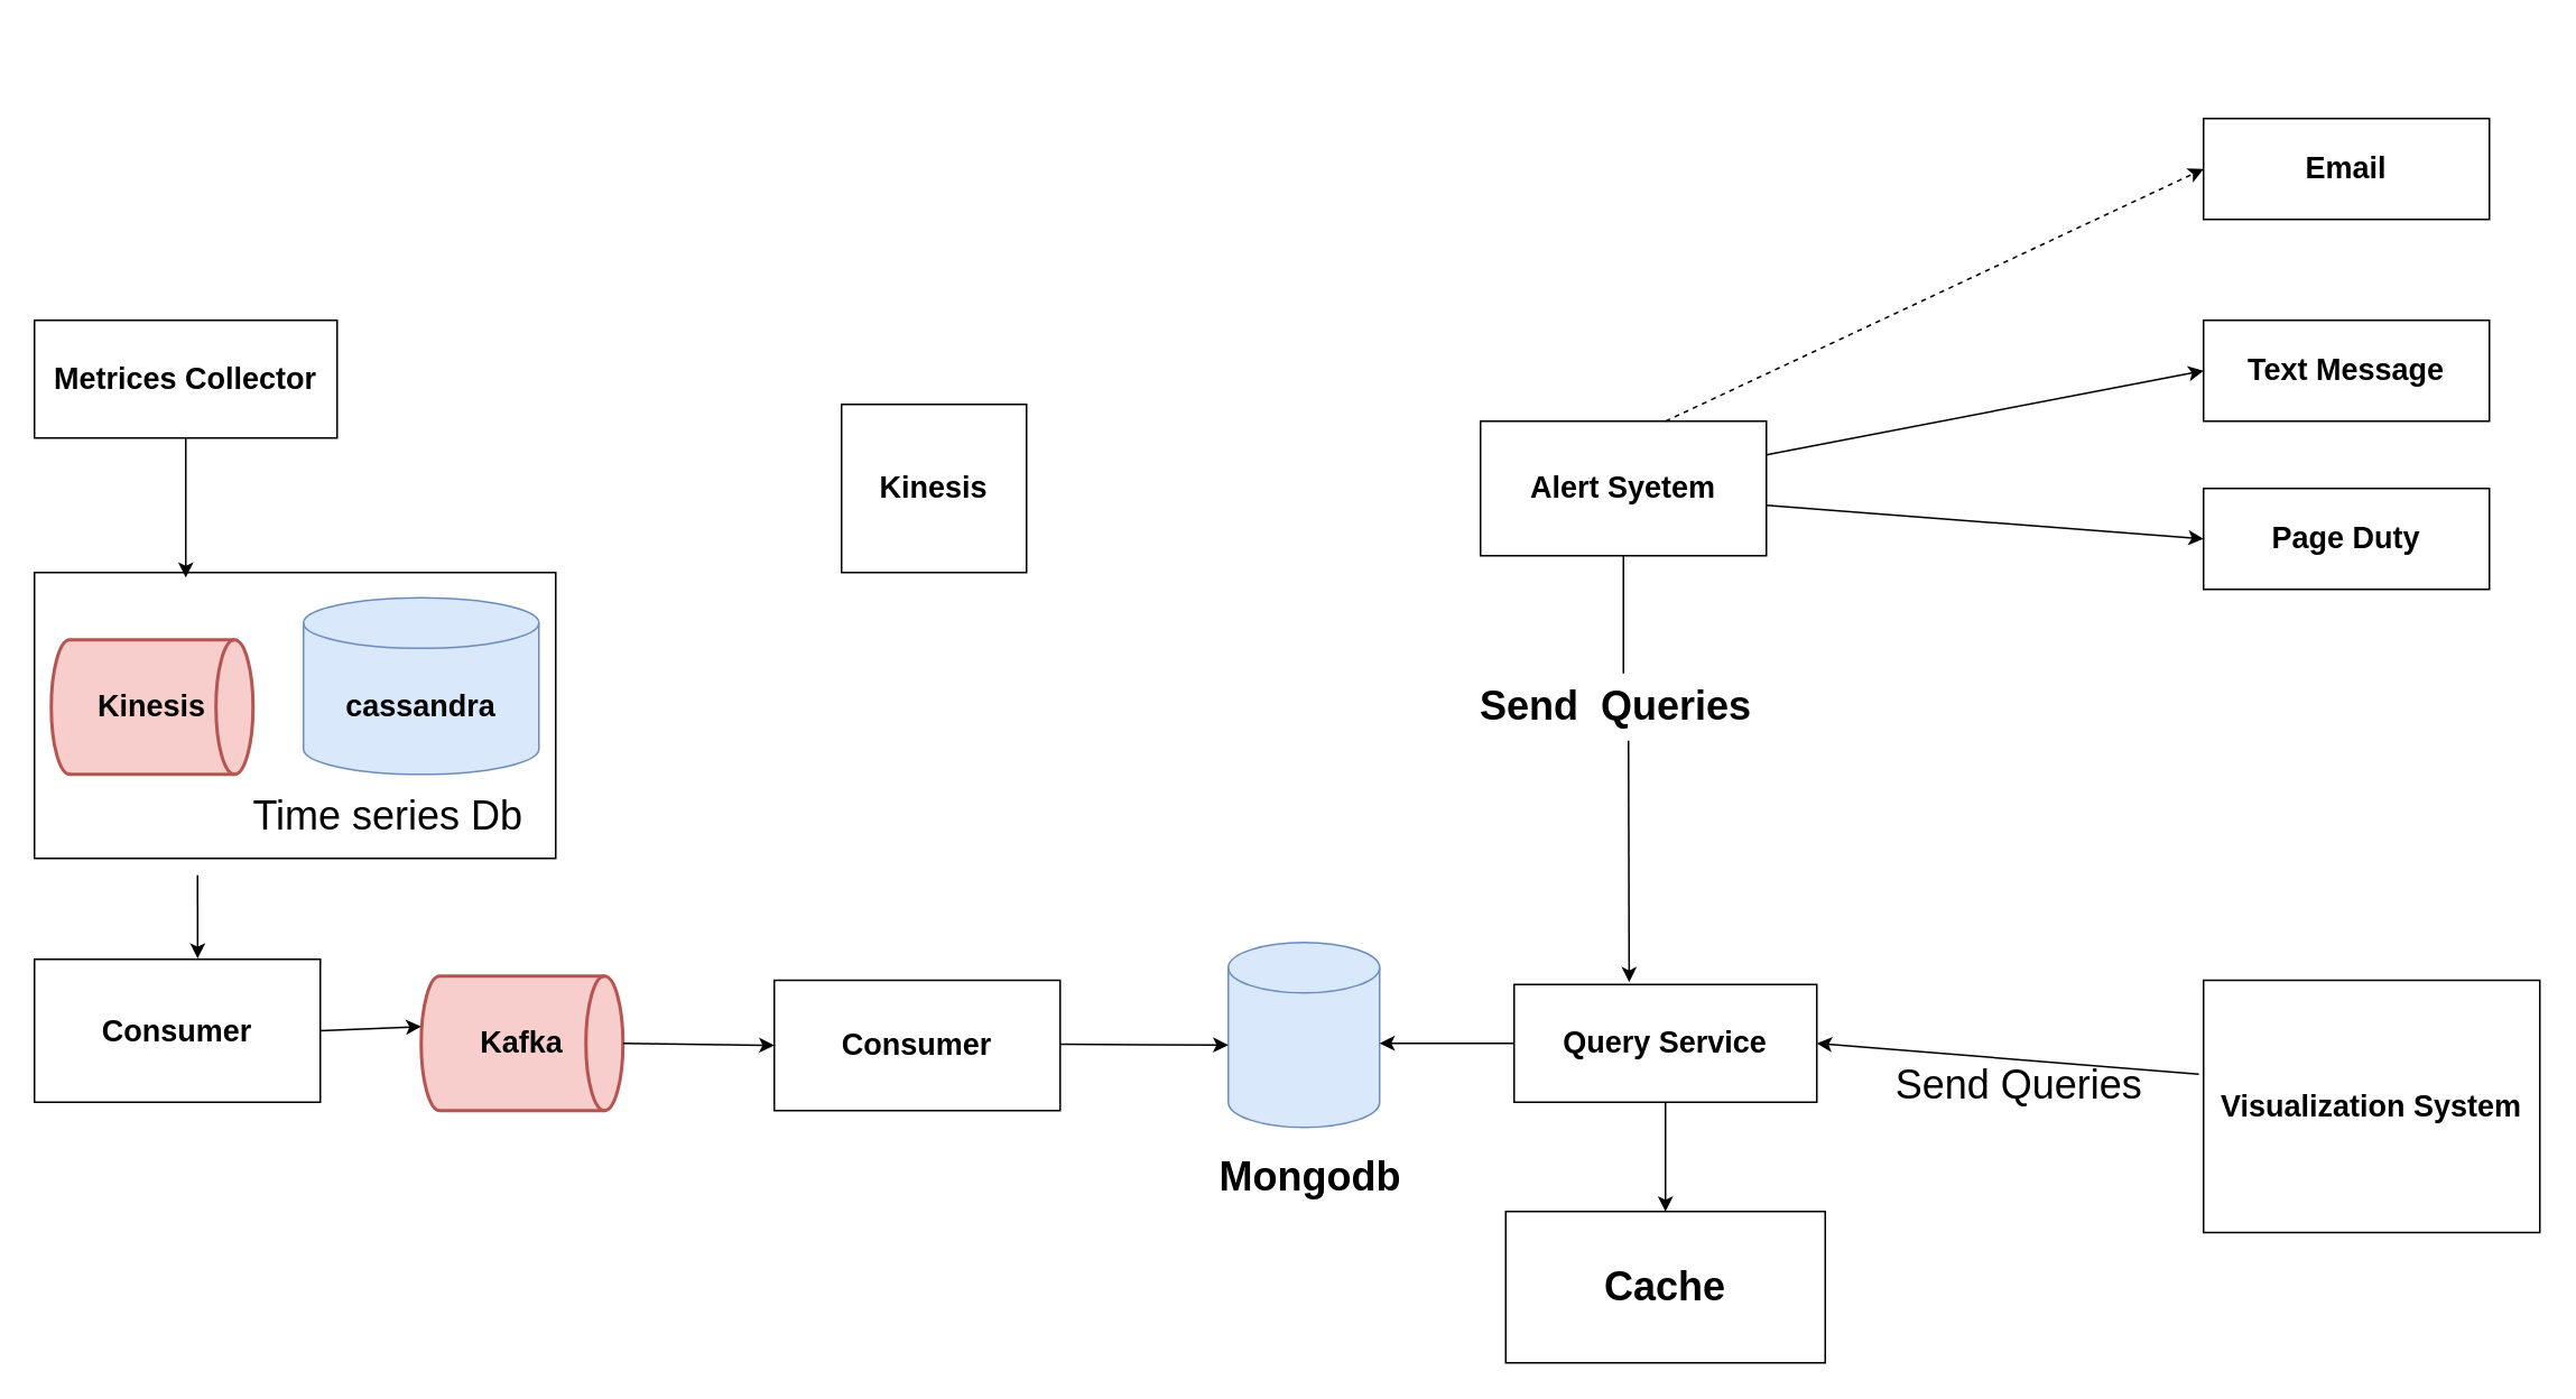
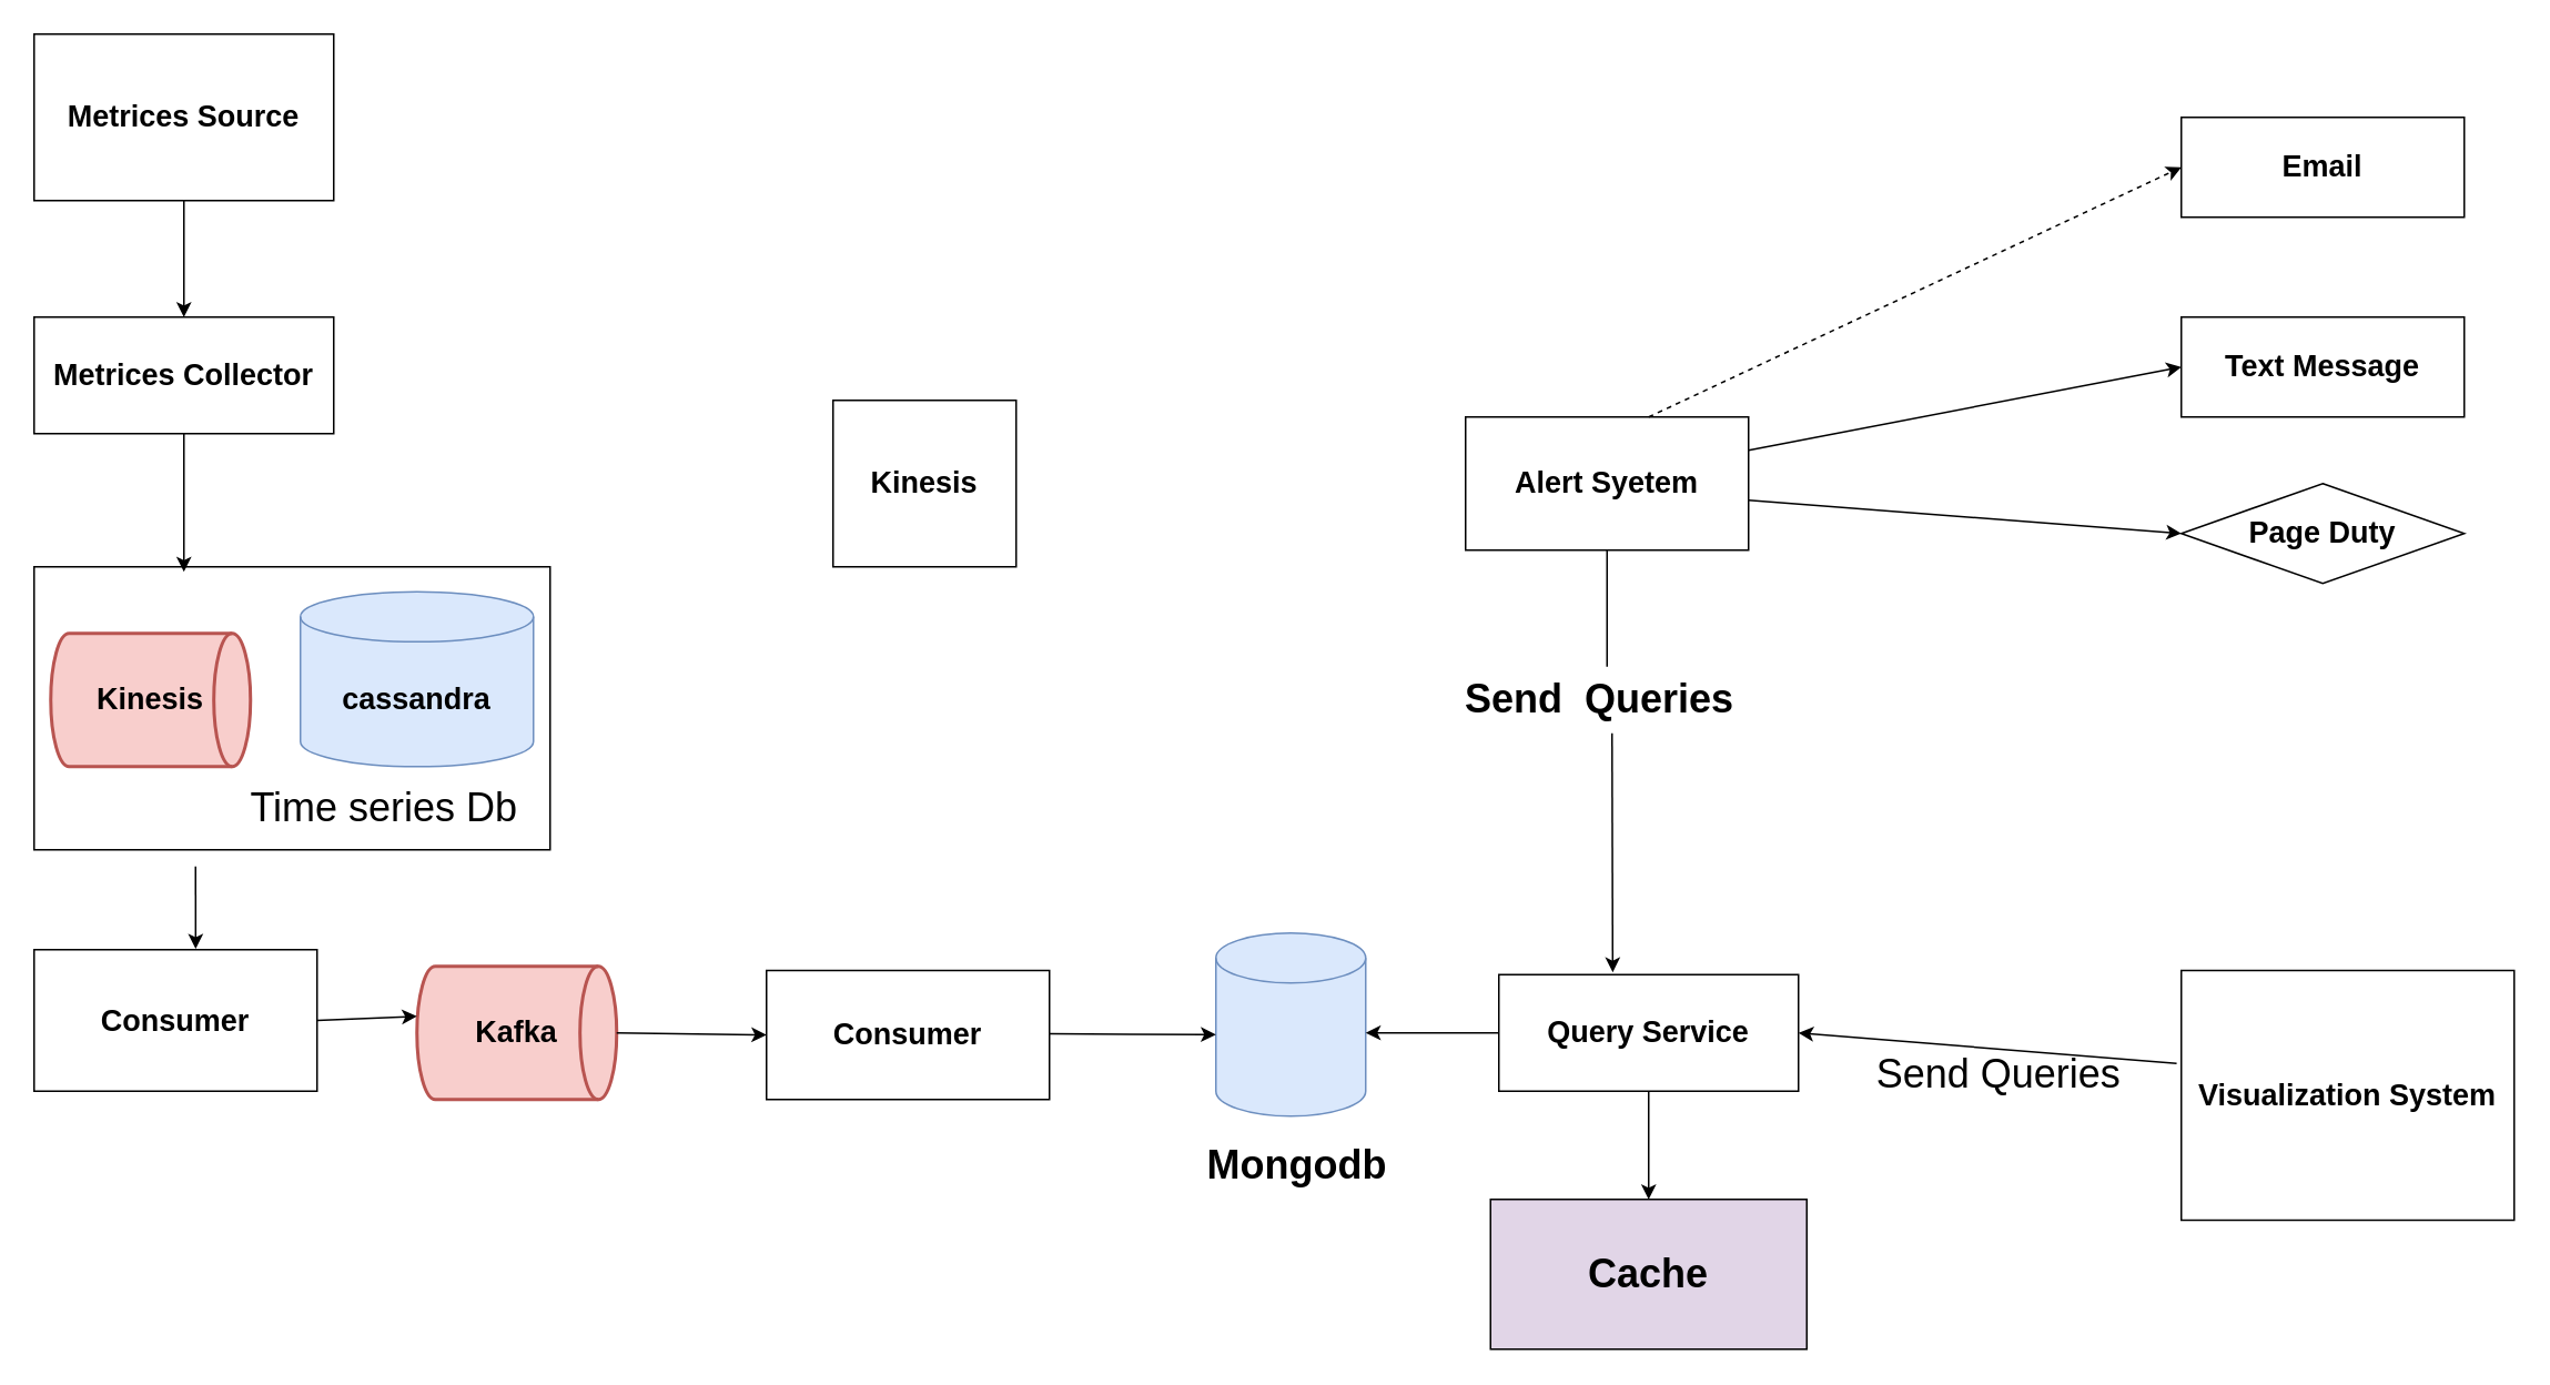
+ <mxCell id="2" value="&lt;b&gt;&lt;font style=&quot;font-size: 18px&quot;&gt;Metrices Source&lt;/font&gt;&lt;/b&gt;" style="rounded=0;whiteSpace=wrap;html=1;" parent="1" vertex="1"><mxGeometry x="20" y="20" width="180" height="100" as="geometry" /></mxCell>
+ <mxCell id="29" value="" style="endArrow=classic;html=1;rounded=1;fontSize=24;exitX=0.5;exitY=1;exitDx=0;exitDy=0;entryX=0.5;entryY=0;entryDx=0;entryDy=0;" parent="1" source="2" target="7" edge="1"><mxGeometry width="50" height="50" relative="1" as="geometry"><mxPoint x="109.62" y="180" as="sourcePoint" /><mxPoint x="109" y="230" as="targetPoint" /></mxGeometry></mxCell>
- <mxCell id="16" value="&lt;span style=&quot;font-size: 18px&quot;&gt;&lt;b&gt;Page Duty&lt;/b&gt;&lt;/span&gt;" style="rounded=0;whiteSpace=wrap;html=1;" parent="1" vertex="1"><mxGeometry x="1310" y="290" width="170" height="60" as="geometry" /></mxCell>
+ <mxCell id="16" value="&lt;span style=&quot;font-size: 18px&quot;&gt;&lt;b&gt;Page Duty&lt;/b&gt;&lt;/span&gt;" style="rhombus;whiteSpace=wrap;html=1;" parent="1" vertex="1"><mxGeometry x="1310" y="290" width="170" height="60" as="geometry" /></mxCell>
- <mxCell id="11" value="&lt;b&gt;&lt;font style=&quot;font-size: 24px&quot;&gt;Cache&lt;/font&gt;&lt;/b&gt;" style="rounded=0;whiteSpace=wrap;html=1;" parent="1" vertex="1"><mxGeometry x="895" y="720" width="190" height="90" as="geometry" /></mxCell>
+ <mxCell id="11" value="&lt;b&gt;&lt;font style=&quot;font-size: 24px&quot;&gt;Cache&lt;/font&gt;&lt;/b&gt;" style="rounded=0;whiteSpace=wrap;html=1;fillColor=#e1d5e7;" parent="1" vertex="1"><mxGeometry x="895" y="720" width="190" height="90" as="geometry" /></mxCell>
